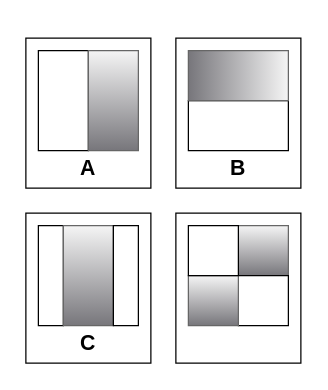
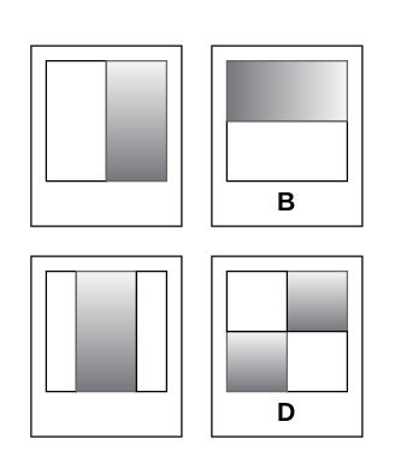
- <mxCell id="6" value="A" style="text;html=1;strokeColor=none;fillColor=none;align=center;verticalAlign=middle;whiteSpace=wrap;rounded=0;fontStyle=1;fontSize=17;" vertex="1" parent="1"><mxGeometry x="30" y="120" width="80" height="30" as="geometry" /></mxCell>
- <mxCell id="10" value="C" style="text;html=1;strokeColor=none;fillColor=none;align=center;verticalAlign=middle;whiteSpace=wrap;rounded=0;fontStyle=1;fontSize=17;" vertex="1" parent="1"><mxGeometry x="30" y="260" width="80" height="30" as="geometry" /></mxCell>
+ <mxCell id="16" value="D" style="text;html=1;strokeColor=none;fillColor=none;align=center;verticalAlign=middle;whiteSpace=wrap;rounded=0;fontStyle=1;fontSize=17;" vertex="1" parent="1"><mxGeometry x="150" y="260" width="80" height="30" as="geometry" /></mxCell>
